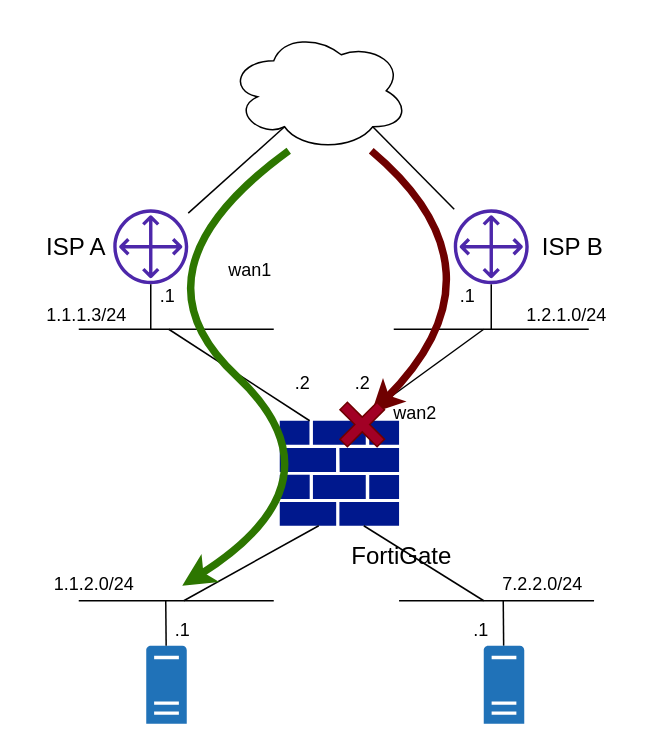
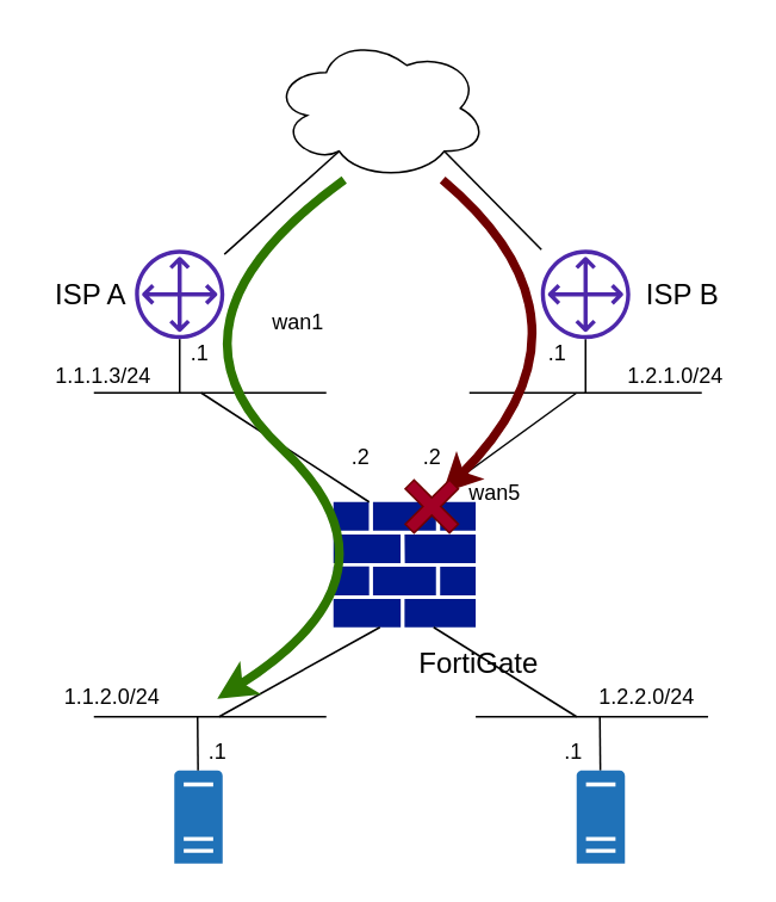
- <mxCell id="36" value="wan2" style="text;html=1;align=center;verticalAlign=middle;resizable=0;points=[];autosize=1;strokeColor=none;fillColor=none;" parent="1" vertex="1"><mxGeometry x="256" y="265" width="40" height="20" as="geometry" /></mxCell>
+ <mxCell id="36" value="wan5" style="text;html=1;align=center;verticalAlign=middle;resizable=0;points=[];autosize=1;strokeColor=none;fillColor=none;" parent="1" vertex="1"><mxGeometry x="256" y="265" width="40" height="20" as="geometry" /></mxCell>
- <mxCell id="29" value="7.2.2.0/24" style="text;html=1;align=center;verticalAlign=middle;resizable=0;points=[];autosize=1;strokeColor=none;fillColor=none;" parent="1" vertex="1"><mxGeometry x="326" y="379" width="70" height="20" as="geometry" /></mxCell>
+ <mxCell id="29" value="1.2.2.0/24" style="text;html=1;align=center;verticalAlign=middle;resizable=0;points=[];autosize=1;strokeColor=none;fillColor=none;" parent="1" vertex="1"><mxGeometry x="326" y="379" width="70" height="20" as="geometry" /></mxCell>
